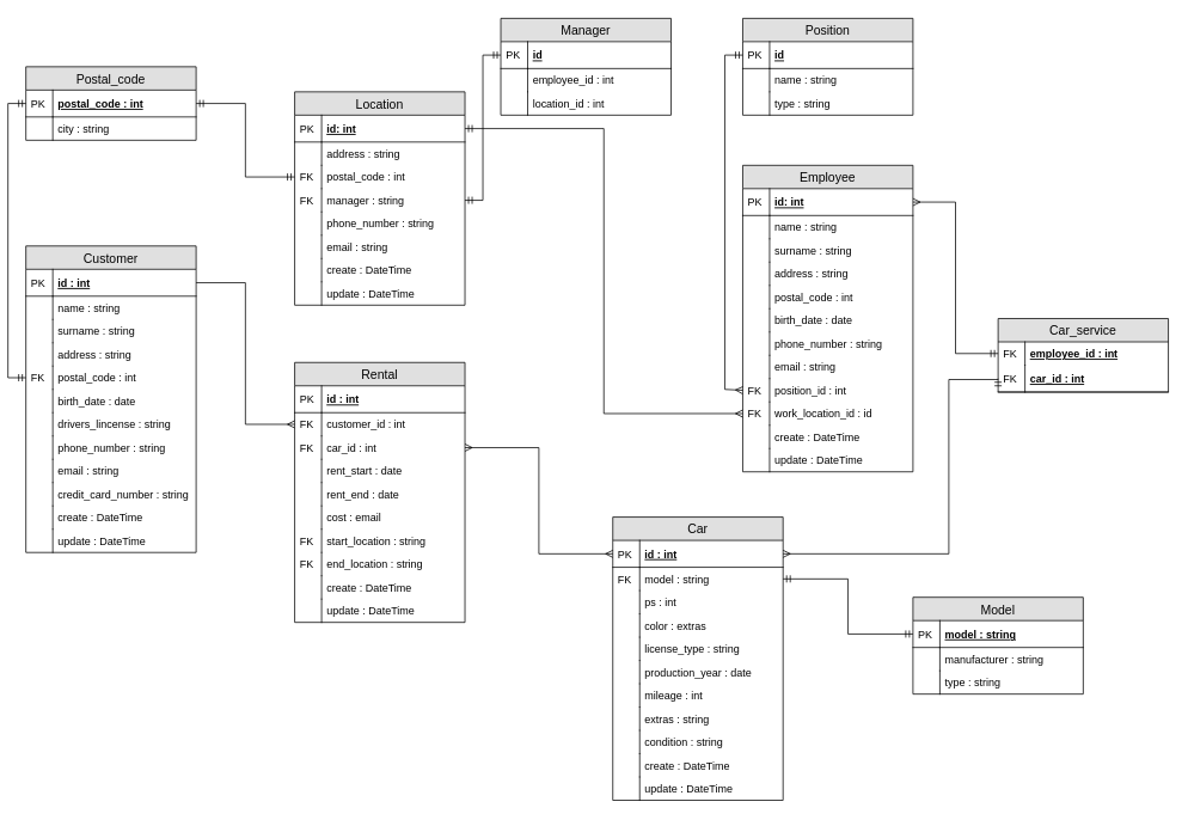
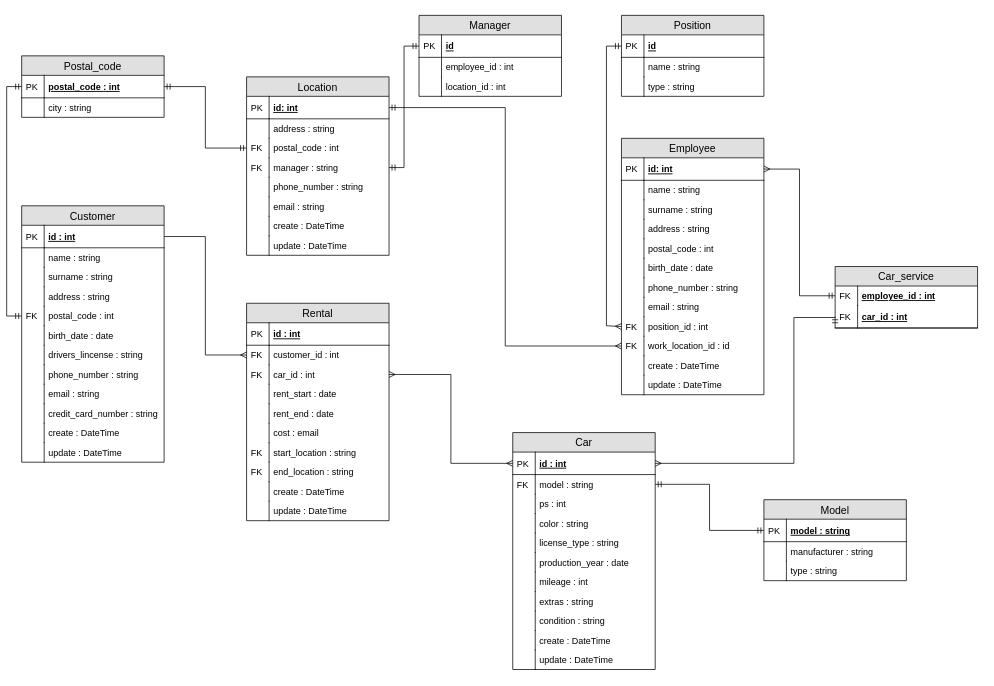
- <mxCell id="55" value="color : extras" style="shape=partialRectangle;top=0;left=0;right=0;bottom=0;align=left;verticalAlign=top;fillColor=none;spacingLeft=34;spacingRight=4;overflow=hidden;rotatable=0;points=[[0,0.5],[1,0.5]];portConstraint=eastwest;dropTarget=0;fontSize=12;" vertex="1" parent="48"><mxGeometry y="108" width="190" height="26" as="geometry" /></mxCell>
+ <mxCell id="55" value="color : string" style="shape=partialRectangle;top=0;left=0;right=0;bottom=0;align=left;verticalAlign=top;fillColor=none;spacingLeft=34;spacingRight=4;overflow=hidden;rotatable=0;points=[[0,0.5],[1,0.5]];portConstraint=eastwest;dropTarget=0;fontSize=12;" vertex="1" parent="48"><mxGeometry y="108" width="190" height="26" as="geometry" /></mxCell>
